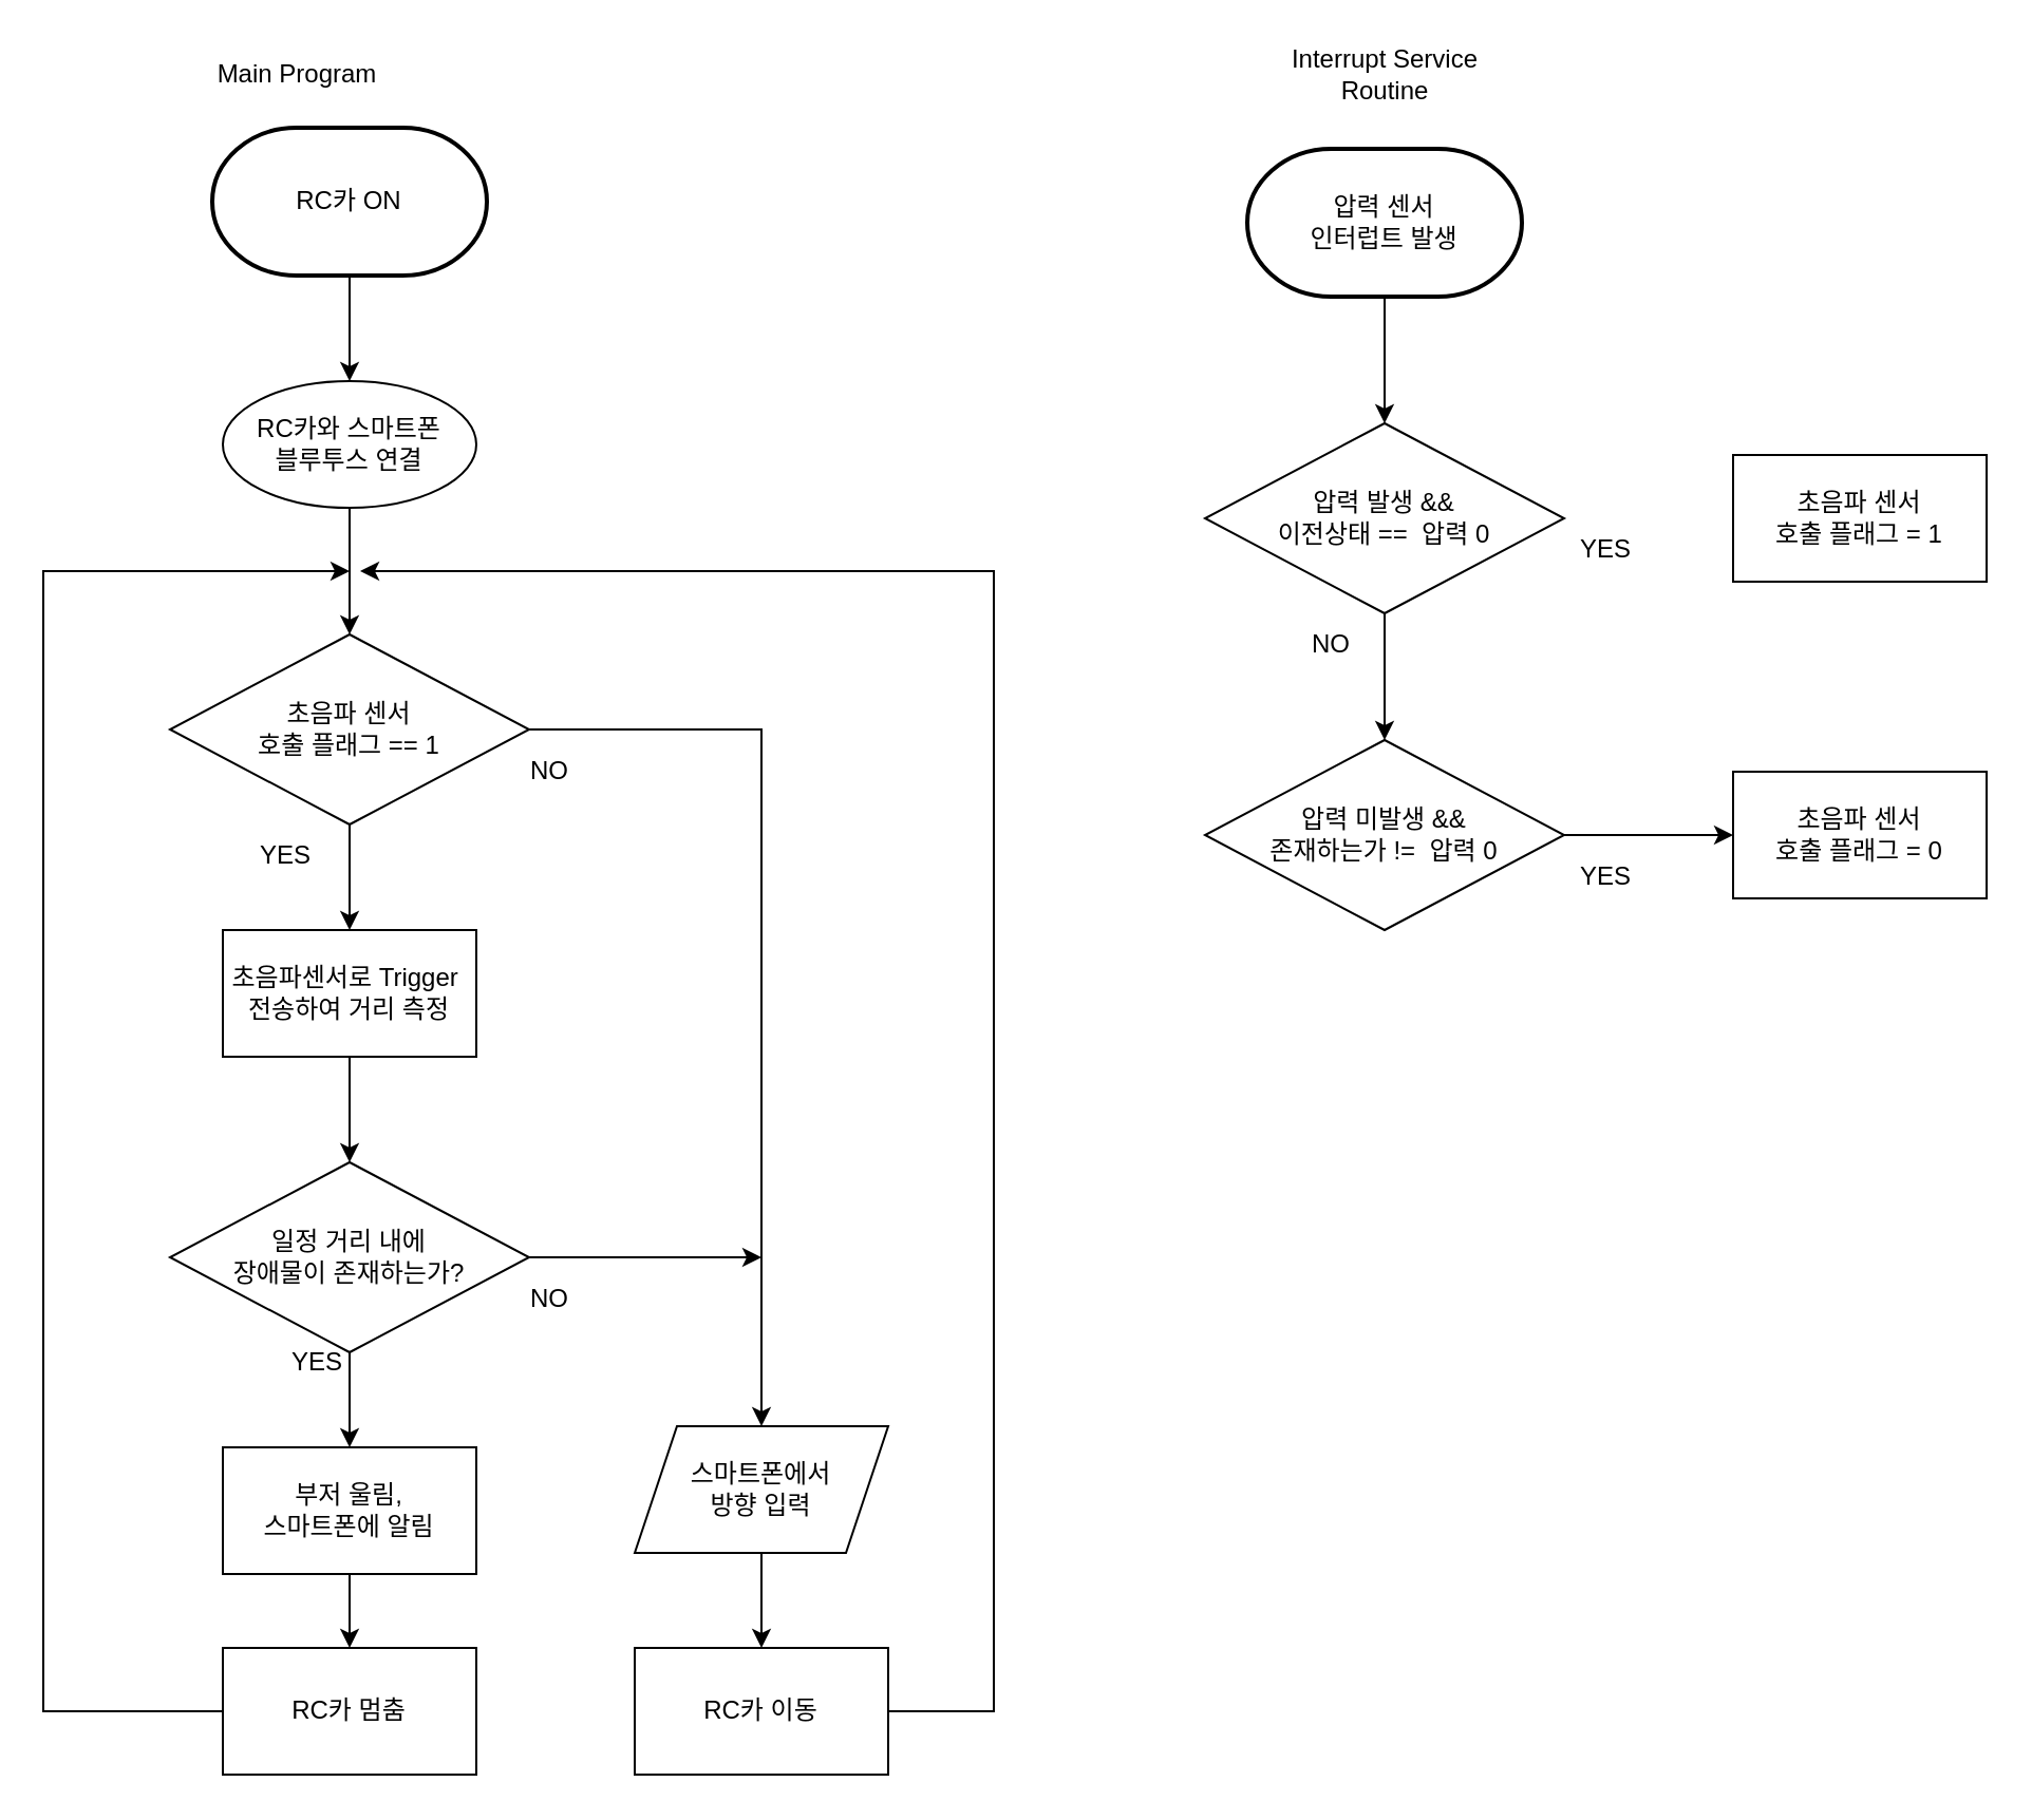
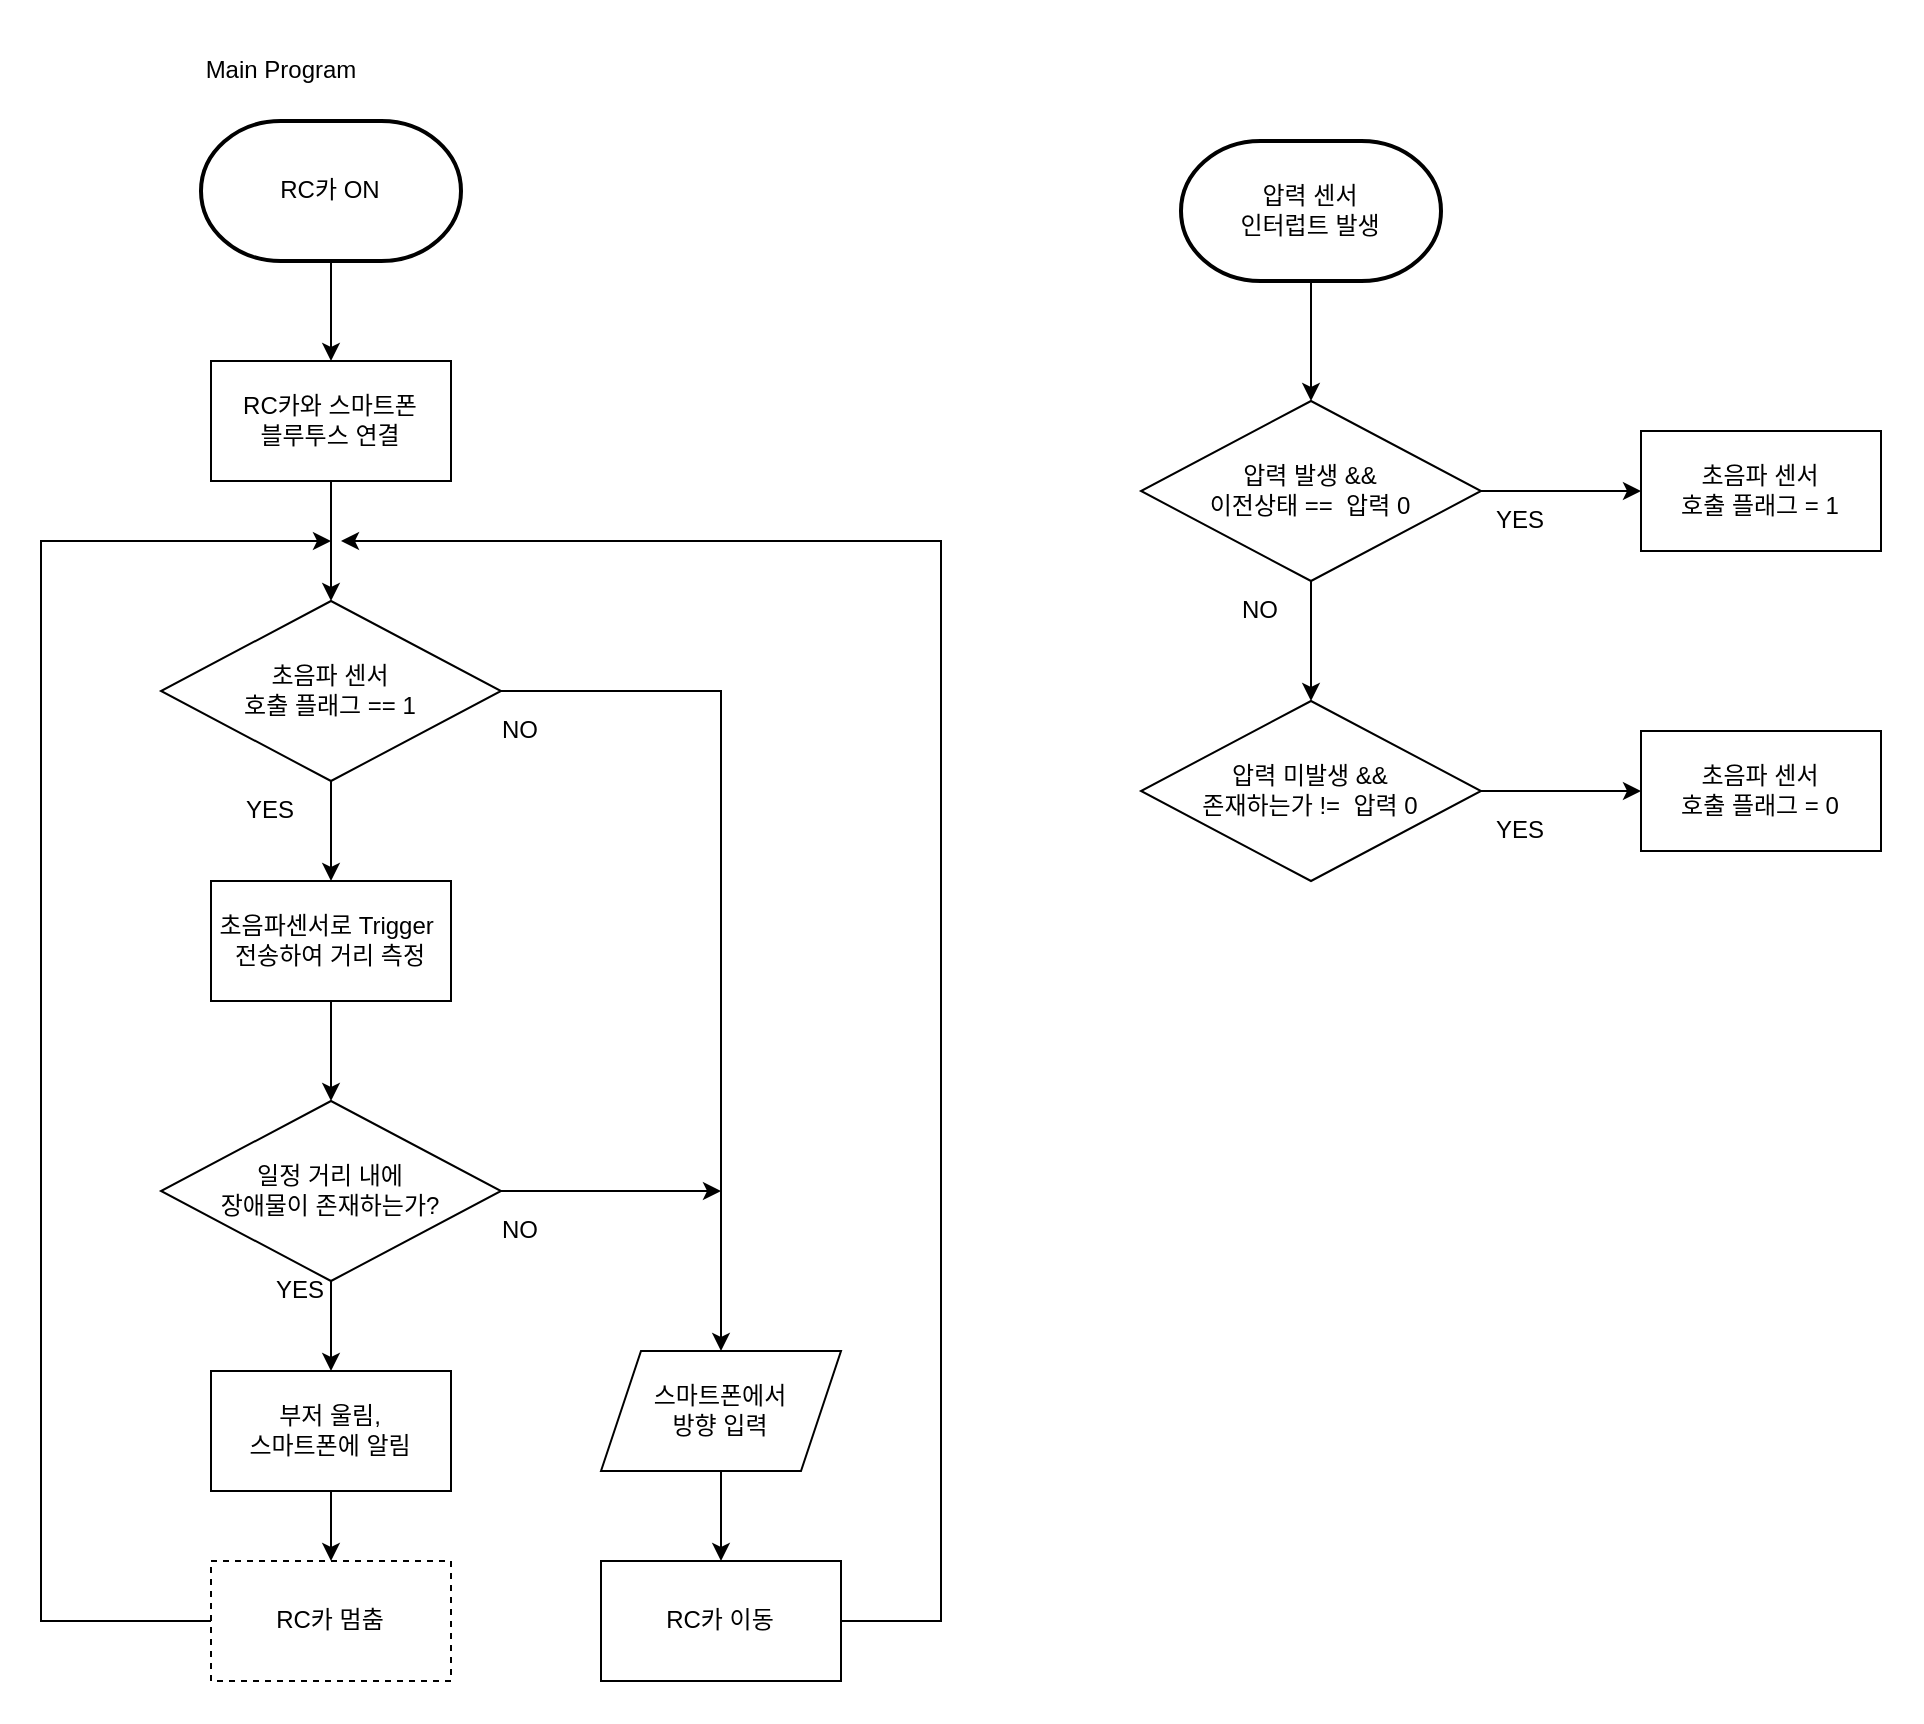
- <mxCell id="37" value="Interrupt Service Routine" style="text;html=1;strokeColor=none;fillColor=none;align=center;verticalAlign=middle;whiteSpace=wrap;rounded=0;" vertex="1" parent="1"><mxGeometry x="607.5" y="20" width="95" height="30" as="geometry" /></mxCell>
- <mxCell id="5" value="RC카와 스마트폰&lt;br&gt;블루투스 연결" style="ellipse;whiteSpace=wrap;html=1;" vertex="1" parent="1"><mxGeometry x="105" y="180" width="120" height="60" as="geometry" /></mxCell>
+ <mxCell id="5" value="RC카와 스마트폰&lt;br&gt;블루투스 연결" style="rounded=0;whiteSpace=wrap;html=1;" vertex="1" parent="1"><mxGeometry x="105" y="180" width="120" height="60" as="geometry" /></mxCell>
+ <mxCell id="27" style="edgeStyle=orthogonalEdgeStyle;rounded=0;orthogonalLoop=1;jettySize=auto;html=1;entryX=0;entryY=0.5;entryDx=0;entryDy=0;" edge="1" parent="1" source="28" target="33"><mxGeometry relative="1" as="geometry"><mxPoint x="810" y="245" as="targetPoint" /></mxGeometry></mxCell>
- <mxCell id="21" value="RC카 멈춤" style="rounded=0;whiteSpace=wrap;html=1;" vertex="1" parent="1"><mxGeometry x="105" y="780" width="120" height="60" as="geometry" /></mxCell>
+ <mxCell id="21" value="RC카 멈춤" style="rounded=0;whiteSpace=wrap;html=1;dashed=1;" vertex="1" parent="1"><mxGeometry x="105" y="780" width="120" height="60" as="geometry" /></mxCell>
